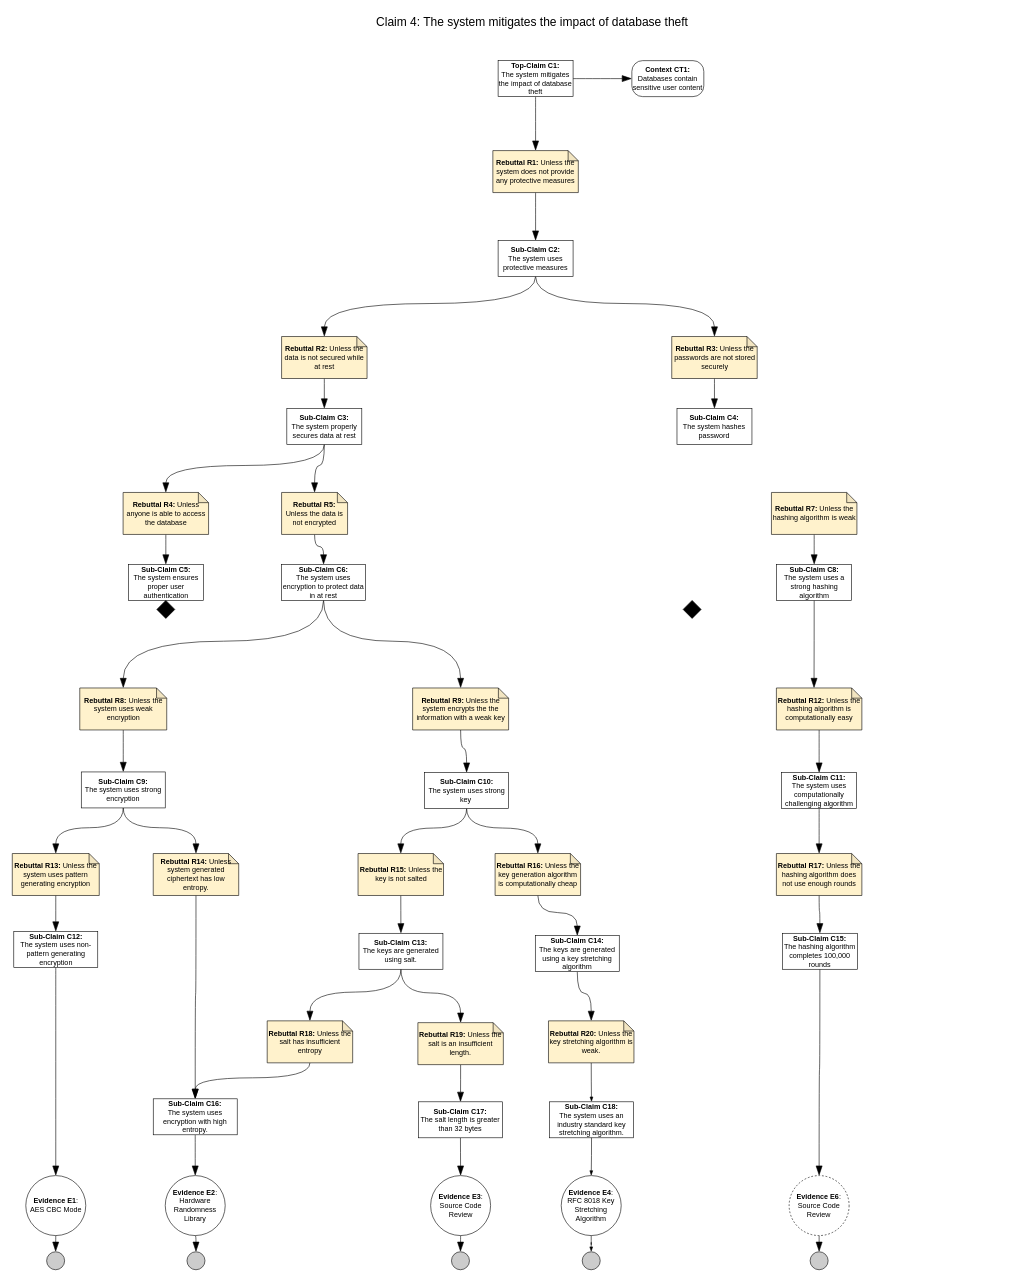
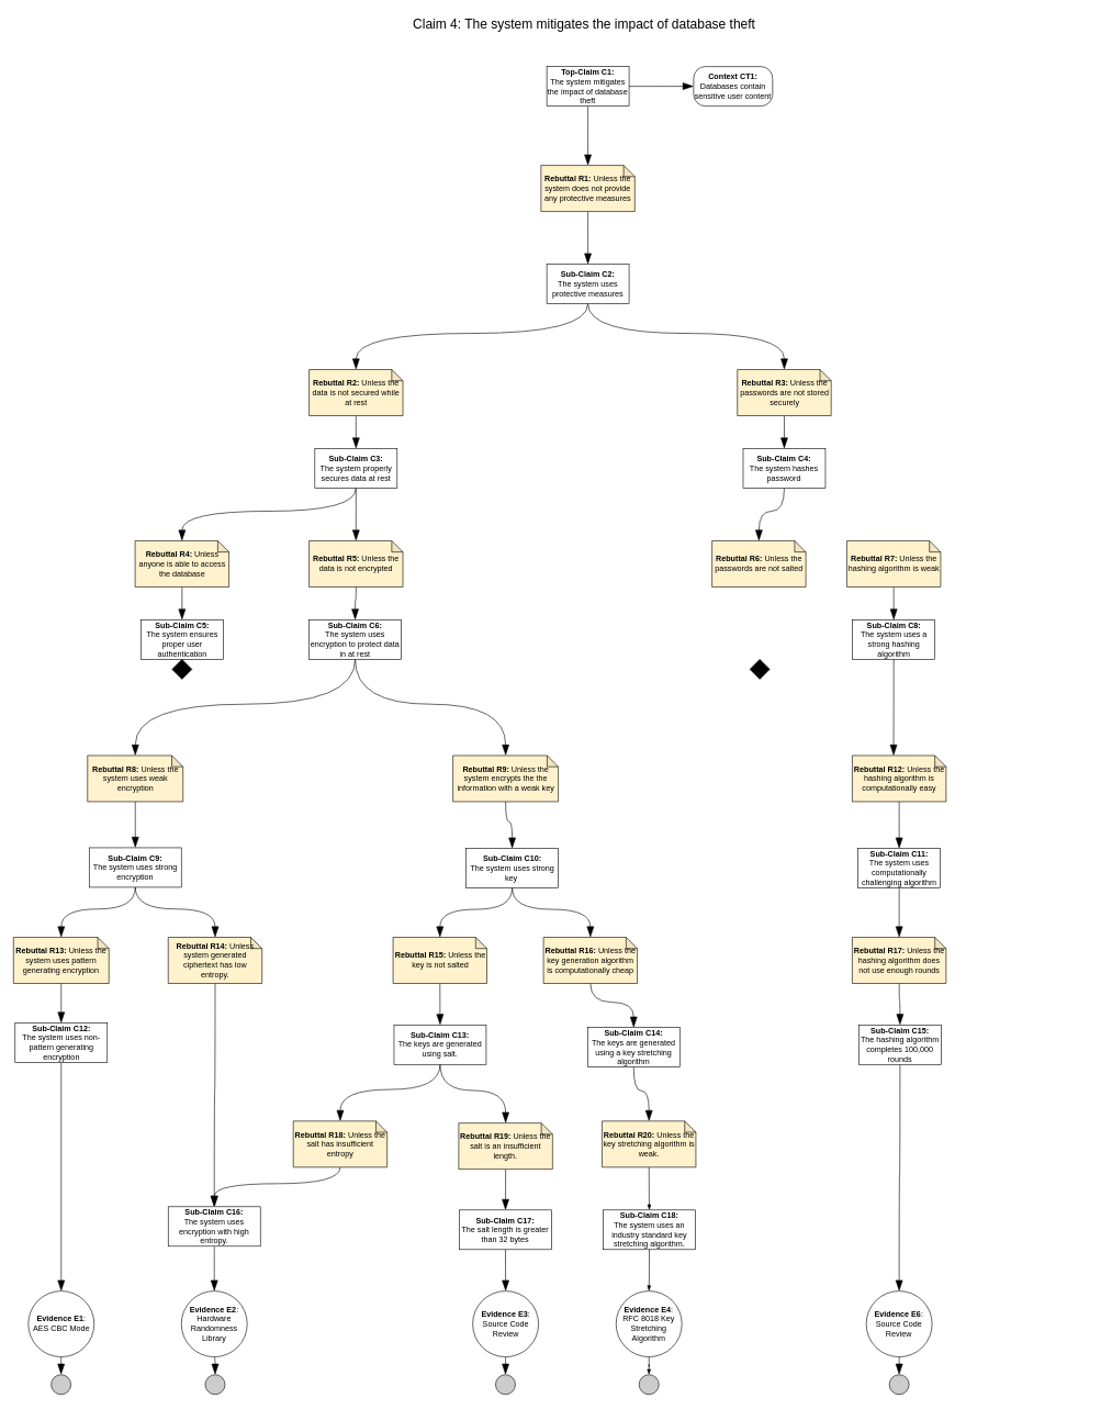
+ <mxCell id="68" style="edgeStyle=orthogonalEdgeStyle;curved=1;rounded=0;orthogonalLoop=1;jettySize=auto;html=1;exitX=0.5;exitY=1;exitDx=0;exitDy=0;entryX=0.5;entryY=0;entryDx=0;entryDy=0;entryPerimeter=0;fontSize=16;endArrow=blockThin;startSize=4;endSize=14;sourcePerimeterSpacing=8;targetPerimeterSpacing=8;endFill=1;strokeWidth=1;" parent="1" source="69" target="70" edge="1"><mxGeometry relative="1" as="geometry" /></mxCell>
- <mxCell id="20" value="&lt;b&gt;Rebuttal R5:&lt;/b&gt; Unless the data is not encrypted" style="shape=note;whiteSpace=wrap;html=1;backgroundOutline=1;darkOpacity=0.05;size=17;fillColor=#FFF2CC;perimeterSpacing=0;spacing=2;" parent="1" vertex="1"><mxGeometry x="469" y="820" width="110" height="70" as="geometry" /></mxCell>
+ <mxCell id="20" value="&lt;b&gt;Rebuttal R5:&lt;/b&gt; Unless the data is not encrypted" style="shape=note;whiteSpace=wrap;html=1;backgroundOutline=1;darkOpacity=0.05;size=17;fillColor=#FFF2CC;perimeterSpacing=0;spacing=2;" parent="1" vertex="1"><mxGeometry x="469" y="820" width="142.5" height="70" as="geometry" /></mxCell>
+ <mxCell id="70" value="&lt;b&gt;Rebuttal R6:&lt;/b&gt; Unless the passwords are not salted" style="shape=note;whiteSpace=wrap;html=1;backgroundOutline=1;darkOpacity=0.05;size=17;fillColor=#FFF2CC;perimeterSpacing=0;spacing=2;" parent="1" vertex="1"><mxGeometry x="1081" y="820" width="142.5" height="70" as="geometry" /></mxCell>
- <mxCell id="84" value="&lt;b&gt;Evidence E6&lt;/b&gt;:&lt;br&gt;Source Code Review" style="ellipse;whiteSpace=wrap;html=1;aspect=fixed;fillColor=#ffffff;rounded=0;dashed=1;" parent="1" vertex="1"><mxGeometry x="1315.25" y="1959" width="100" height="100" as="geometry" /></mxCell>
+ <mxCell id="84" value="&lt;b&gt;Evidence E6&lt;/b&gt;:&lt;br&gt;Source Code Review" style="ellipse;whiteSpace=wrap;html=1;aspect=fixed;fillColor=#ffffff;rounded=0;" parent="1" vertex="1"><mxGeometry x="1315.25" y="1959" width="100" height="100" as="geometry" /></mxCell>
